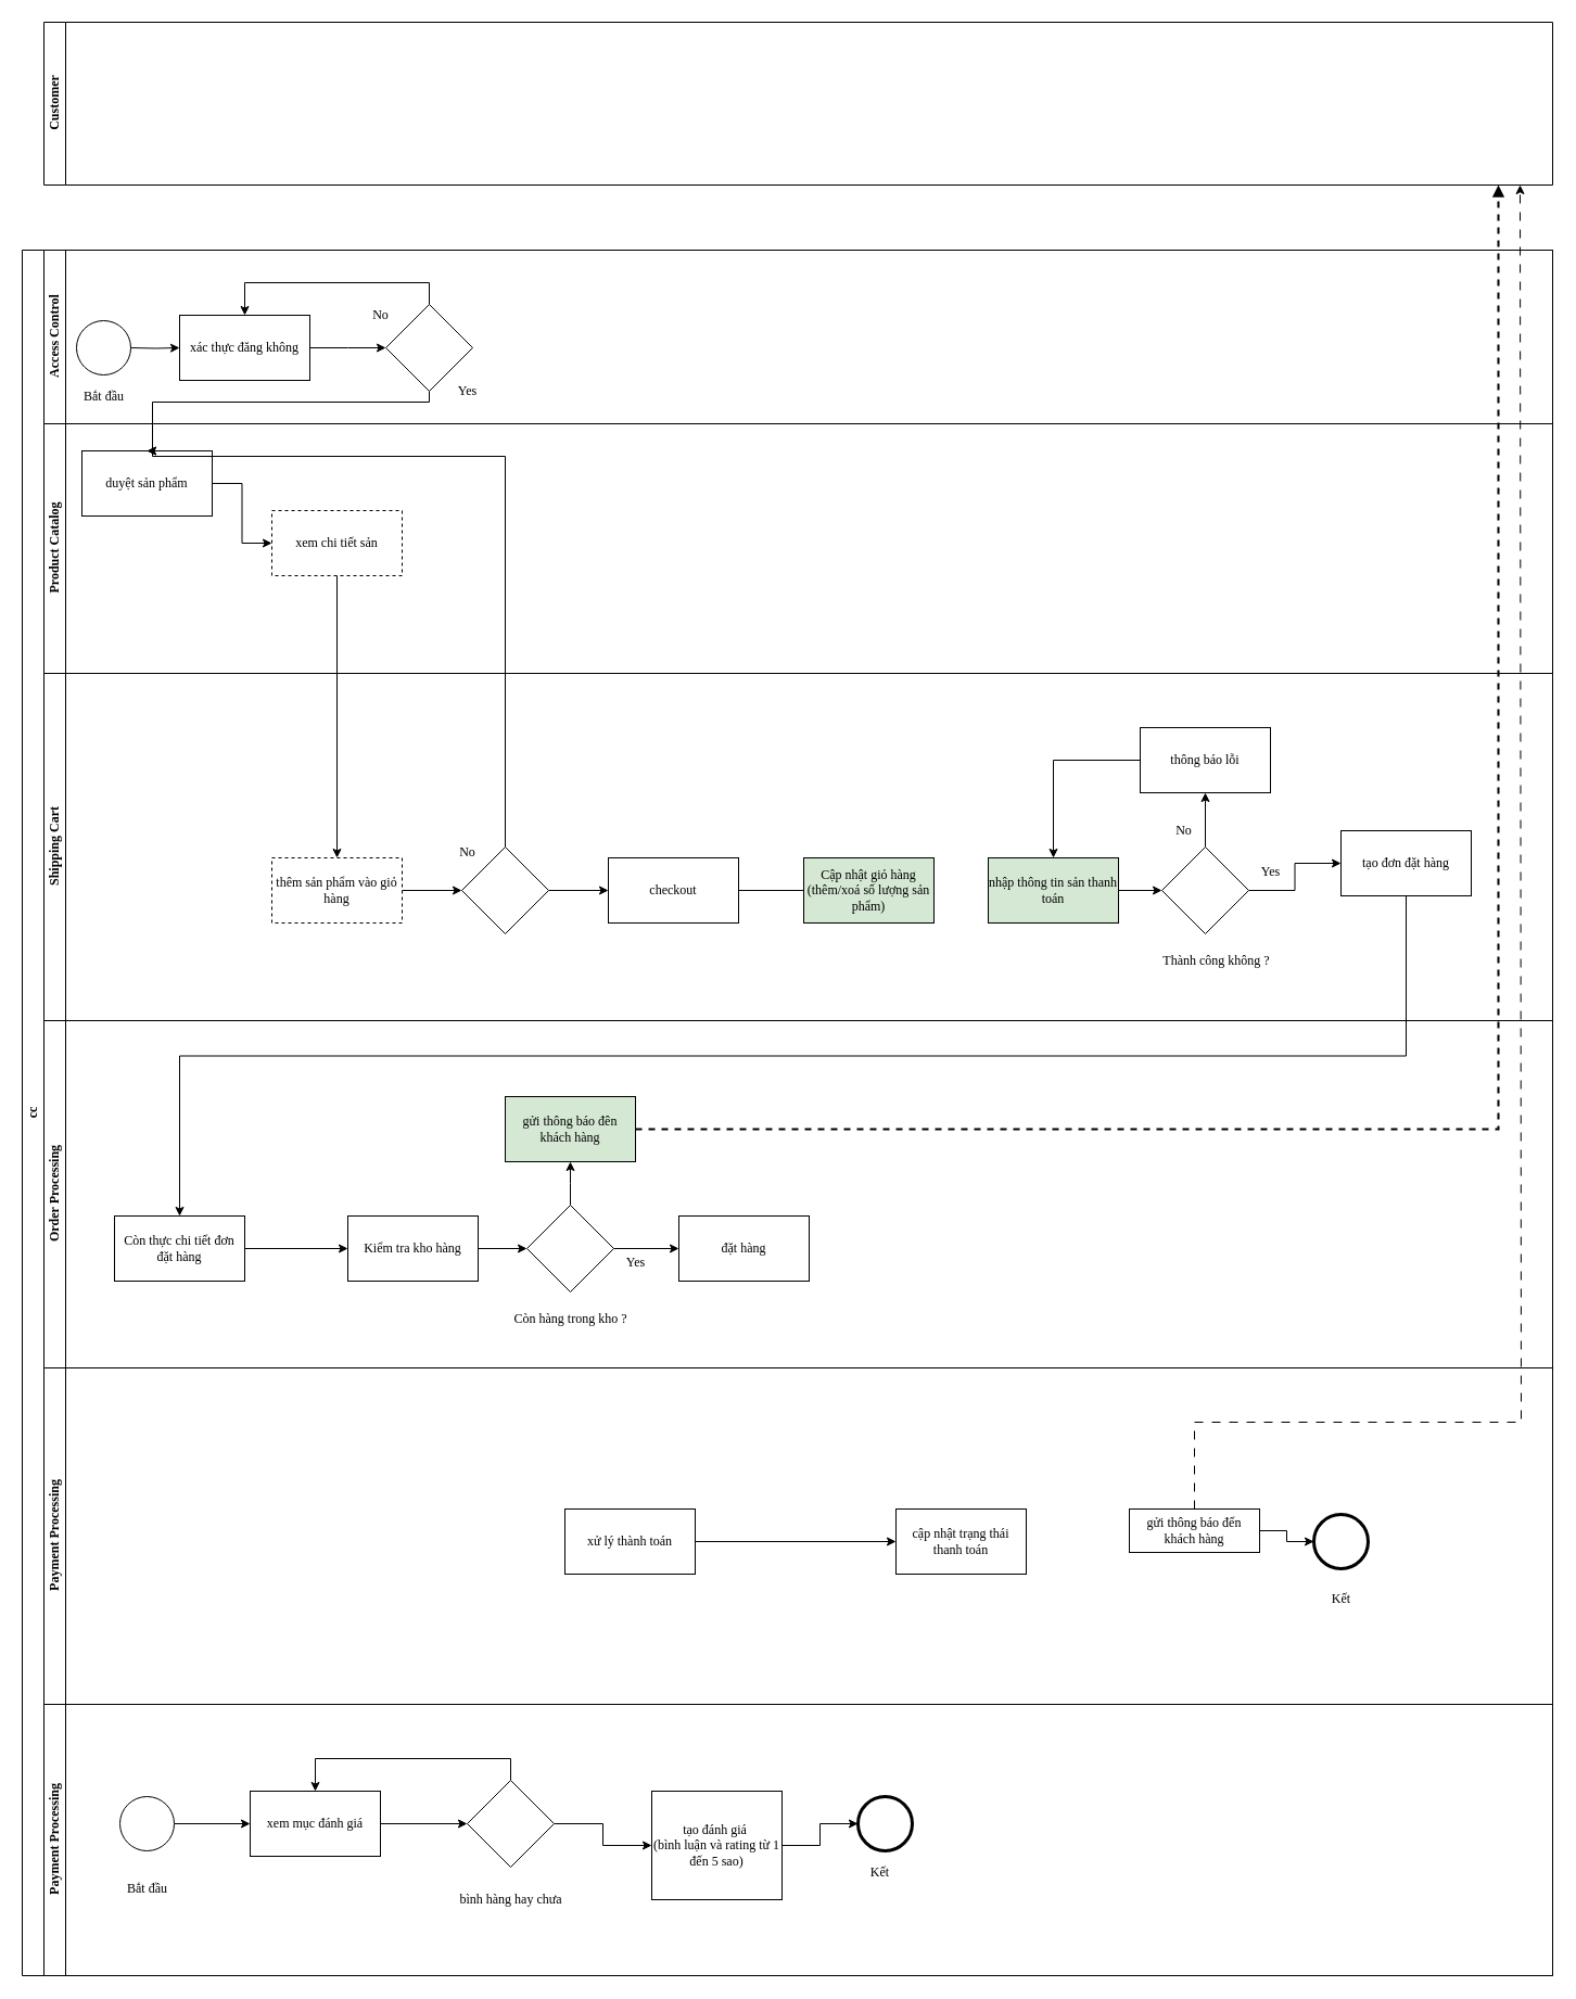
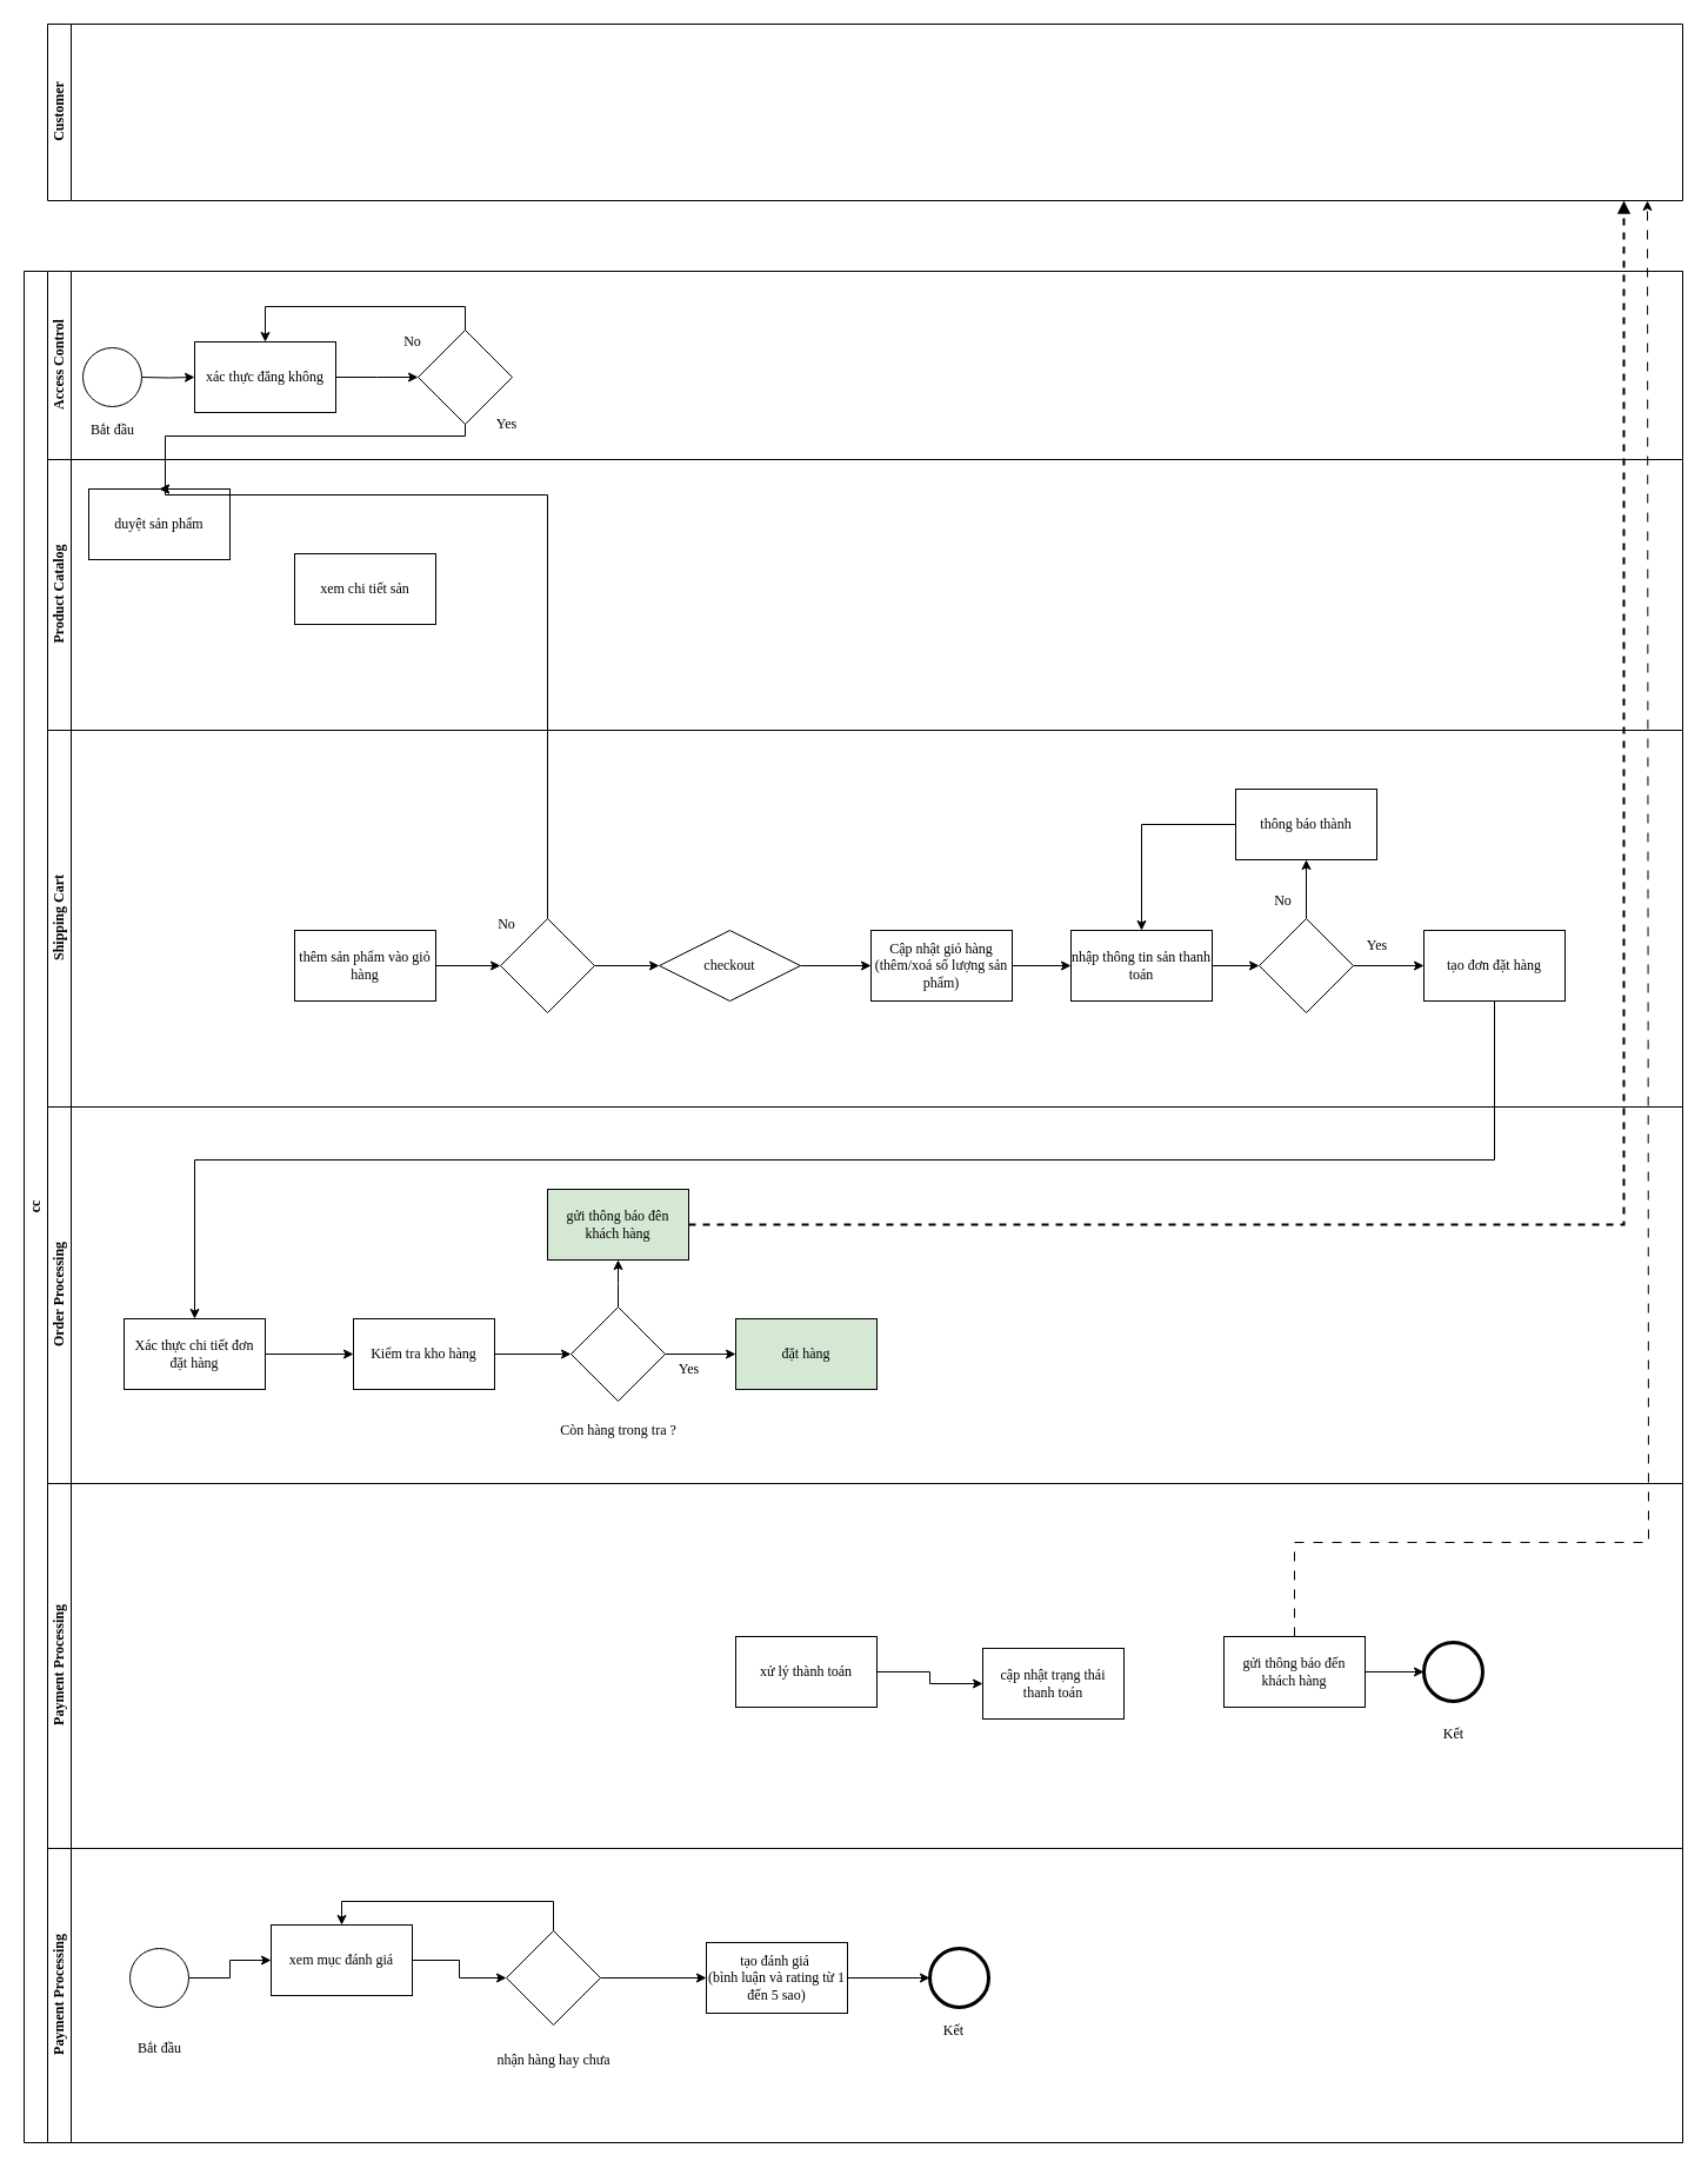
- <mxCell id="14" style="edgeStyle=orthogonalEdgeStyle;rounded=0;orthogonalLoop=1;jettySize=auto;html=1;exitX=1;exitY=0.5;exitDx=0;exitDy=0;entryX=0;entryY=0.5;entryDx=0;entryDy=0;fontFamily=Times New Roman;" parent="13" source="15" target="16" edge="1"><mxGeometry relative="1" as="geometry" /></mxCell>
- <mxCell id="16" value="xem chi tiết sản" style="rounded=0;whiteSpace=wrap;html=1;fontFamily=Times New Roman;dashed=1;" parent="13" vertex="1"><mxGeometry x="210" y="80" width="120" height="60" as="geometry" /></mxCell>
+ <mxCell id="16" value="xem chi tiết sản" style="rounded=0;whiteSpace=wrap;html=1;fontFamily=Times New Roman;" parent="13" vertex="1"><mxGeometry x="210" y="80" width="120" height="60" as="geometry" /></mxCell>
- <mxCell id="51" style="edgeStyle=orthogonalEdgeStyle;rounded=0;orthogonalLoop=1;jettySize=auto;html=1;exitX=0.5;exitY=1;exitDx=0;exitDy=0;entryX=0.5;entryY=0;entryDx=0;entryDy=0;fontFamily=Times New Roman;" parent="2" source="16" target="18" edge="1"><mxGeometry relative="1" as="geometry" /></mxCell>
- <mxCell id="34" value="thông báo lỗi" style="rounded=0;whiteSpace=wrap;html=1;fontFamily=Times New Roman;" parent="17" vertex="1"><mxGeometry x="1010" y="50" width="120" height="60" as="geometry" /></mxCell>
+ <mxCell id="34" value="thông báo thành" style="rounded=0;whiteSpace=wrap;html=1;fontFamily=Times New Roman;" parent="17" vertex="1"><mxGeometry x="1010" y="50" width="120" height="60" as="geometry" /></mxCell>
- <mxCell id="35" value="tạo đơn đặt hàng" style="whiteSpace=wrap;html=1;fontFamily=Times New Roman;" parent="17" vertex="1"><mxGeometry x="1195" y="145" width="120" height="60" as="geometry" /></mxCell>
+ <mxCell id="35" value="tạo đơn đặt hàng" style="whiteSpace=wrap;html=1;fontFamily=Times New Roman;" parent="17" vertex="1"><mxGeometry x="1170" y="170" width="120" height="60" as="geometry" /></mxCell>
- <mxCell id="18" value="thêm sản phẩm vào giỏ hàng" style="rounded=0;whiteSpace=wrap;html=1;fontFamily=Times New Roman;dashed=1;" parent="17" vertex="1"><mxGeometry x="210" y="170" width="120" height="60" as="geometry" /></mxCell>
+ <mxCell id="18" value="thêm sản phẩm vào giỏ hàng" style="rounded=0;whiteSpace=wrap;html=1;fontFamily=Times New Roman;" parent="17" vertex="1"><mxGeometry x="210" y="170" width="120" height="60" as="geometry" /></mxCell>
- <mxCell id="24" value="checkout" style="whiteSpace=wrap;html=1;fontFamily=Times New Roman;" parent="17" vertex="1"><mxGeometry x="520" y="170" width="120" height="60" as="geometry" /></mxCell>
+ <mxCell id="24" value="checkout" style="rhombus;whiteSpace=wrap;html=1;fontFamily=Times New Roman;" parent="17" vertex="1"><mxGeometry x="520" y="170" width="120" height="60" as="geometry" /></mxCell>
- <mxCell id="23" value="" style="edgeStyle=orthogonalEdgeStyle;rounded=0;orthogonalLoop=1;jettySize=auto;html=1;fontFamily=Times New Roman;endArrow=none;" parent="17" source="24" target="26" edge="1"><mxGeometry relative="1" as="geometry" /></mxCell>
+ <mxCell id="23" value="" style="edgeStyle=orthogonalEdgeStyle;rounded=0;orthogonalLoop=1;jettySize=auto;html=1;fontFamily=Times New Roman;" parent="17" source="24" target="26" edge="1"><mxGeometry relative="1" as="geometry" /></mxCell>
- <mxCell id="26" value="Cập nhật giỏ hàng&lt;div&gt;(thêm/xoá số lượng sản phẩm)&lt;/div&gt;" style="whiteSpace=wrap;html=1;fontFamily=Times New Roman;fillColor=#d5e8d4;" parent="17" vertex="1"><mxGeometry x="700" y="170" width="120" height="60" as="geometry" /></mxCell>
+ <mxCell id="26" value="Cập nhật giỏ hàng&lt;div&gt;(thêm/xoá số lượng sản phẩm)&lt;/div&gt;" style="whiteSpace=wrap;html=1;fontFamily=Times New Roman;" parent="17" vertex="1"><mxGeometry x="700" y="170" width="120" height="60" as="geometry" /></mxCell>
+ <mxCell id="25" style="edgeStyle=orthogonalEdgeStyle;rounded=0;orthogonalLoop=1;jettySize=auto;html=1;exitX=1;exitY=0.5;exitDx=0;exitDy=0;entryX=0;entryY=0.5;entryDx=0;entryDy=0;fontFamily=Times New Roman;" parent="17" source="26" target="28" edge="1"><mxGeometry relative="1" as="geometry" /></mxCell>
- <mxCell id="28" value="nhập thông tin sản thanh toán" style="rounded=0;whiteSpace=wrap;html=1;fontFamily=Times New Roman;fillColor=#d5e8d4;" parent="17" vertex="1"><mxGeometry x="870" y="170" width="120" height="60" as="geometry" /></mxCell>
+ <mxCell id="28" value="nhập thông tin sản thanh toán" style="rounded=0;whiteSpace=wrap;html=1;fontFamily=Times New Roman;" parent="17" vertex="1"><mxGeometry x="870" y="170" width="120" height="60" as="geometry" /></mxCell>
- <mxCell id="32" value="Thành công không ?" style="text;html=1;align=center;verticalAlign=middle;resizable=0;points=[];autosize=1;strokeColor=none;fillColor=none;fontFamily=Times New Roman;" parent="17" vertex="1"><mxGeometry x="1020" y="250" width="120" height="30" as="geometry" /></mxCell>
- <mxCell id="40" value="Còn thực chi tiết đơn đặt hàng" style="rounded=0;whiteSpace=wrap;html=1;fontFamily=Times New Roman;" parent="38" vertex="1"><mxGeometry x="65" y="180" width="120" height="60" as="geometry" /></mxCell>
+ <mxCell id="40" value="Xác thực chi tiết đơn đặt hàng" style="rounded=0;whiteSpace=wrap;html=1;fontFamily=Times New Roman;" parent="38" vertex="1"><mxGeometry x="65" y="180" width="120" height="60" as="geometry" /></mxCell>
- <mxCell id="42" value="Kiểm tra kho hàng" style="rounded=0;whiteSpace=wrap;html=1;fontFamily=Times New Roman;" parent="38" vertex="1"><mxGeometry x="280" y="180" width="120" height="60" as="geometry" /></mxCell>
+ <mxCell id="42" value="Kiểm tra kho hàng" style="rounded=0;whiteSpace=wrap;html=1;fontFamily=Times New Roman;" parent="38" vertex="1"><mxGeometry x="260" y="180" width="120" height="60" as="geometry" /></mxCell>
- <mxCell id="47" value="đặt hàng" style="whiteSpace=wrap;html=1;fontFamily=Times New Roman;" parent="38" vertex="1"><mxGeometry x="585" y="180" width="120" height="60" as="geometry" /></mxCell>
+ <mxCell id="47" value="đặt hàng" style="whiteSpace=wrap;html=1;fontFamily=Times New Roman;fillColor=#d5e8d4;" parent="38" vertex="1"><mxGeometry x="585" y="180" width="120" height="60" as="geometry" /></mxCell>
- <mxCell id="46" value="Còn hàng trong kho ?" style="text;html=1;align=center;verticalAlign=middle;resizable=0;points=[];autosize=1;strokeColor=none;fillColor=none;fontFamily=Times New Roman;" parent="38" vertex="1"><mxGeometry x="420" y="260" width="130" height="30" as="geometry" /></mxCell>
+ <mxCell id="46" value="Còn hàng trong tra ?" style="text;html=1;align=center;verticalAlign=middle;resizable=0;points=[];autosize=1;strokeColor=none;fillColor=none;fontFamily=Times New Roman;" parent="38" vertex="1"><mxGeometry x="420" y="260" width="130" height="30" as="geometry" /></mxCell>
- <mxCell id="59" value="gửi thông báo đến khách hàng" style="rounded=0;whiteSpace=wrap;html=1;fontFamily=Times New Roman;" parent="54" vertex="1"><mxGeometry x="1000" y="130" width="120" height="40" as="geometry" /></mxCell>
+ <mxCell id="59" value="gửi thông báo đến khách hàng" style="rounded=0;whiteSpace=wrap;html=1;fontFamily=Times New Roman;" parent="54" vertex="1"><mxGeometry x="1000" y="130" width="120" height="60" as="geometry" /></mxCell>
- <mxCell id="56" value="xử lý thành toán" style="rounded=0;whiteSpace=wrap;html=1;fontFamily=Times New Roman;" parent="54" vertex="1"><mxGeometry x="480" y="130" width="120" height="60" as="geometry" /></mxCell>
+ <mxCell id="56" value="xử lý thành toán" style="rounded=0;whiteSpace=wrap;html=1;fontFamily=Times New Roman;" parent="54" vertex="1"><mxGeometry x="585" y="130" width="120" height="60" as="geometry" /></mxCell>
- <mxCell id="57" value="cập nhật trạng thái thanh toán" style="whiteSpace=wrap;html=1;rounded=0;fontFamily=Times New Roman;" parent="54" vertex="1"><mxGeometry x="785" y="130" width="120" height="60" as="geometry" /></mxCell>
+ <mxCell id="57" value="cập nhật trạng thái thanh toán" style="whiteSpace=wrap;html=1;rounded=0;fontFamily=Times New Roman;" parent="54" vertex="1"><mxGeometry x="795" y="140" width="120" height="60" as="geometry" /></mxCell>
- <mxCell id="68" value="xem mục đánh giá" style="rounded=0;whiteSpace=wrap;html=1;fontFamily=Times New Roman;" parent="63" vertex="1"><mxGeometry x="190" y="80" width="120" height="60" as="geometry" /></mxCell>
+ <mxCell id="68" value="xem mục đánh giá" style="rounded=0;whiteSpace=wrap;html=1;fontFamily=Times New Roman;" parent="63" vertex="1"><mxGeometry x="190" y="65" width="120" height="60" as="geometry" /></mxCell>
- <mxCell id="73" value="tạo đánh giá&amp;nbsp;&lt;div&gt;(bình luận và rating từ 1 đến 5 sao)&lt;/div&gt;" style="rounded=0;whiteSpace=wrap;html=1;fontFamily=Times New Roman;" parent="63" vertex="1"><mxGeometry x="560" y="80" width="120" height="100" as="geometry" /></mxCell>
+ <mxCell id="73" value="tạo đánh giá&amp;nbsp;&lt;div&gt;(bình luận và rating từ 1 đến 5 sao)&lt;/div&gt;" style="rounded=0;whiteSpace=wrap;html=1;fontFamily=Times New Roman;" parent="63" vertex="1"><mxGeometry x="560" y="80" width="120" height="60" as="geometry" /></mxCell>
- <mxCell id="72" value="bình hàng hay chưa" style="text;html=1;align=center;verticalAlign=middle;resizable=0;points=[];autosize=1;strokeColor=none;fillColor=none;fontFamily=Times New Roman;" parent="63" vertex="1"><mxGeometry x="370" y="165" width="120" height="30" as="geometry" /></mxCell>
+ <mxCell id="72" value="nhận hàng hay chưa" style="text;html=1;align=center;verticalAlign=middle;resizable=0;points=[];autosize=1;strokeColor=none;fillColor=none;fontFamily=Times New Roman;" parent="63" vertex="1"><mxGeometry x="370" y="165" width="120" height="30" as="geometry" /></mxCell>
